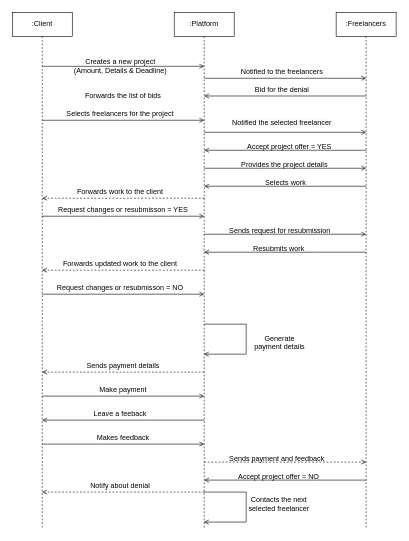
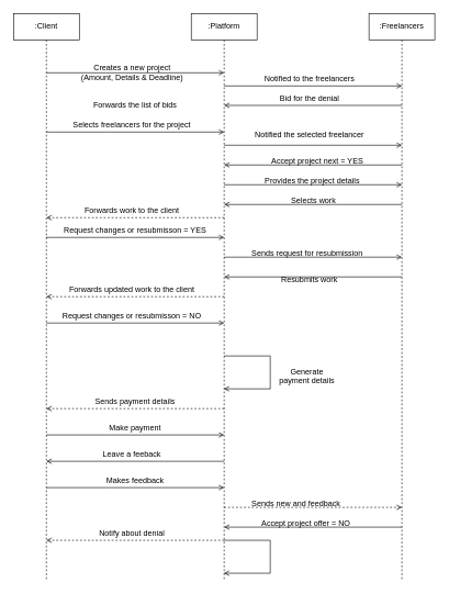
- <mxCell id="44" value="&lt;div style=&quot;text-align: center;&quot;&gt;Accept project offer = YES&lt;/div&gt;" style="text;whiteSpace=wrap;html=1;" parent="1" vertex="1"><mxGeometry x="410" y="230" width="150" height="30" as="geometry" /></mxCell>
+ <mxCell id="44" value="&lt;div style=&quot;text-align: center;&quot;&gt;Accept project next = YES&lt;/div&gt;" style="text;whiteSpace=wrap;html=1;" parent="1" vertex="1"><mxGeometry x="410" y="230" width="150" height="30" as="geometry" /></mxCell>
- <mxCell id="48" value="&lt;div style=&quot;text-align: center;&quot;&gt;Resubmits work&lt;/div&gt;" style="text;whiteSpace=wrap;html=1;" parent="1" vertex="1"><mxGeometry x="420" y="400" width="100" height="30" as="geometry" /></mxCell>
+ <mxCell id="48" value="&lt;div style=&quot;text-align: center;&quot;&gt;Resubmits work&lt;/div&gt;" style="text;whiteSpace=wrap;html=1;" parent="1" vertex="1"><mxGeometry x="425" y="410" width="100" height="30" as="geometry" /></mxCell>
- <mxCell id="51" value="&lt;div style=&quot;text-align: center;&quot;&gt;Sends payment and feedback&lt;/div&gt;" style="text;whiteSpace=wrap;html=1;" parent="1" vertex="1"><mxGeometry x="380" y="750" width="170" height="30" as="geometry" /></mxCell>
+ <mxCell id="51" value="&lt;div style=&quot;text-align: center;&quot;&gt;Sends new and feedback&lt;/div&gt;" style="text;whiteSpace=wrap;html=1;" parent="1" vertex="1"><mxGeometry x="380" y="750" width="170" height="30" as="geometry" /></mxCell>
- <mxCell id="40" value="Contacts the next&lt;br&gt;selected freelancer" style="text;html=1;strokeColor=none;fillColor=none;align=center;verticalAlign=middle;whiteSpace=wrap;rounded=0;" parent="1" vertex="1"><mxGeometry x="410" y="830" width="110" height="20" as="geometry" /></mxCell>
